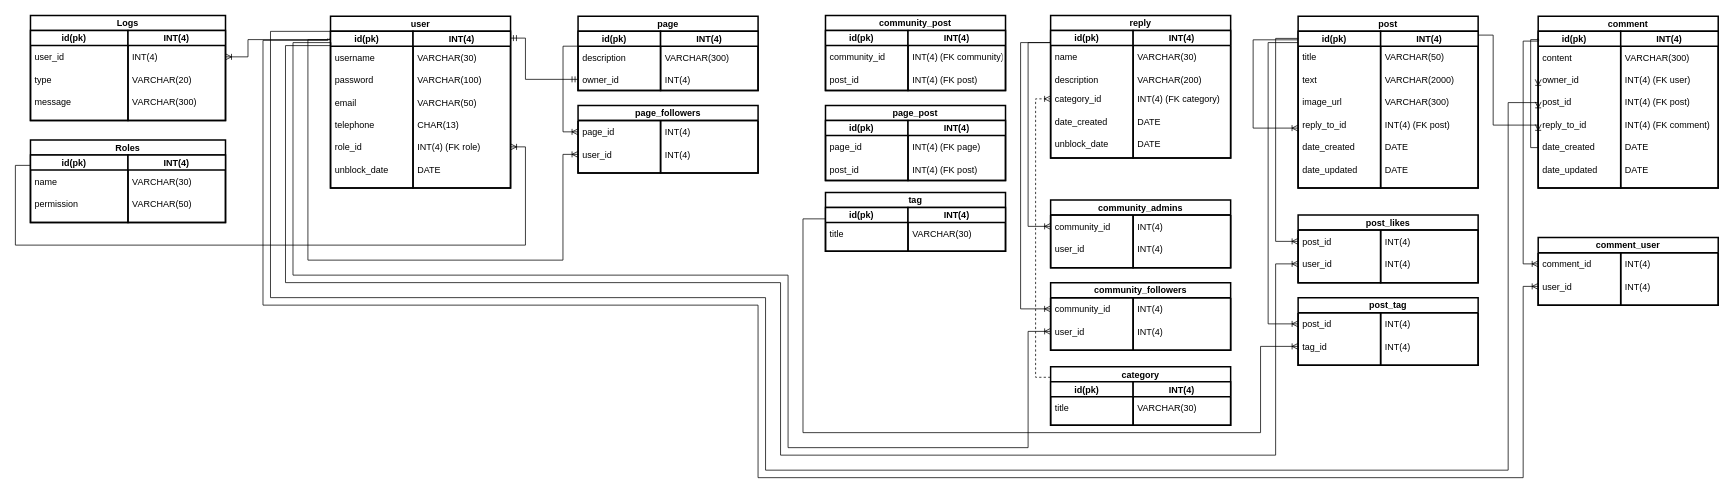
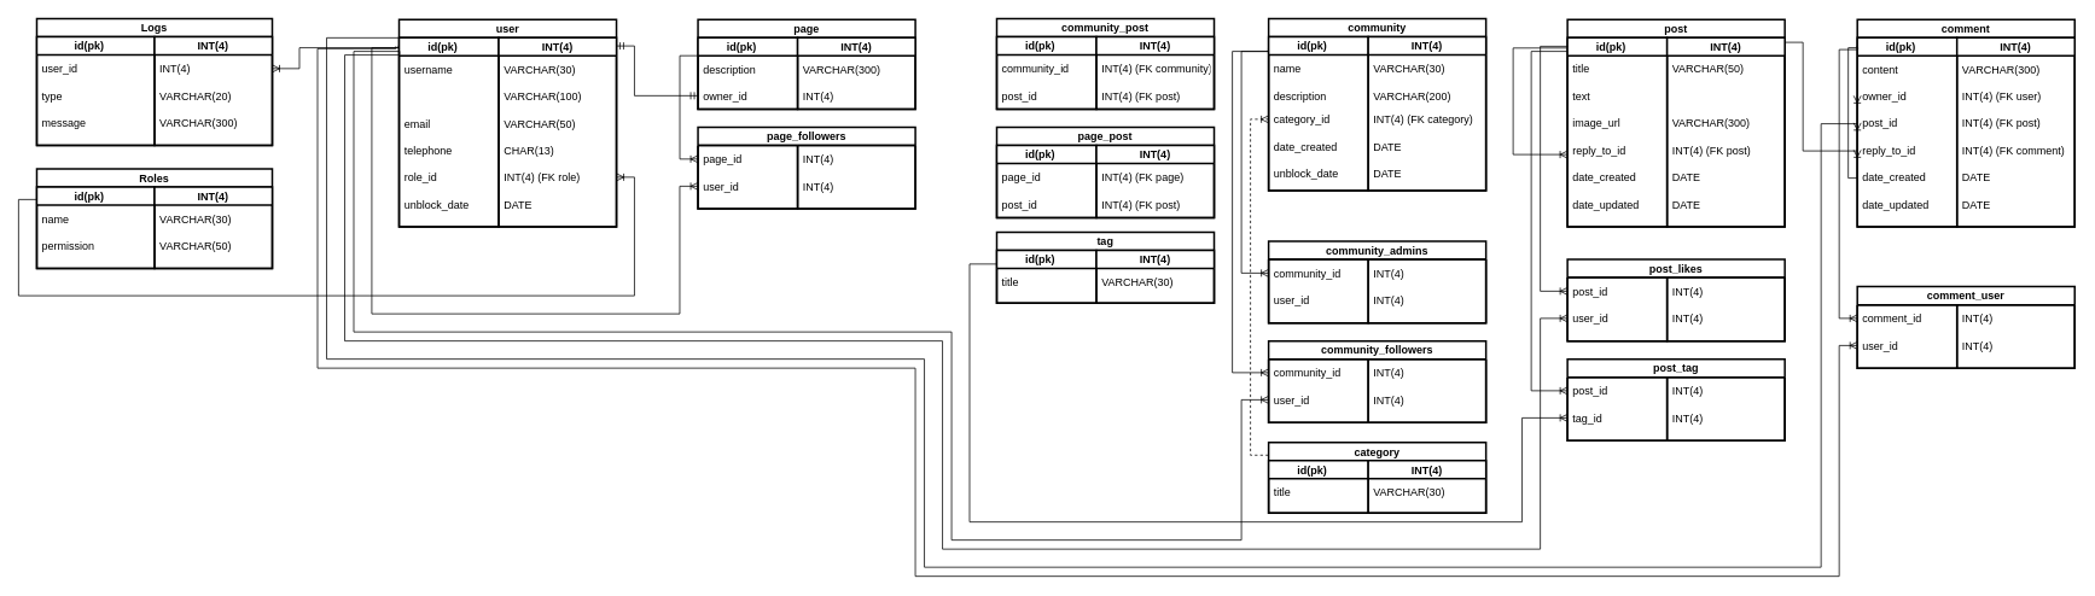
- <mxCell id="47" value="reply" style="swimlane;childLayout=stackLayout;resizeParent=1;resizeParentMax=0;startSize=20;rounded=0;glass=0;strokeWidth=2;" parent="1" vertex="1"><mxGeometry x="1400.13" y="20" width="240" height="190" as="geometry" /></mxCell>
+ <mxCell id="47" value="community" style="swimlane;childLayout=stackLayout;resizeParent=1;resizeParentMax=0;startSize=20;rounded=0;glass=0;strokeWidth=2;" parent="1" vertex="1"><mxGeometry x="1400.13" y="20" width="240" height="190" as="geometry" /></mxCell>
- <mxCell id="79" value="VARCHAR(2000)" style="text;strokeColor=none;fillColor=none;align=left;verticalAlign=middle;spacingLeft=4;spacingRight=4;overflow=hidden;points=[[0,0.5],[1,0.5]];portConstraint=eastwest;rotatable=0;rounded=0;glass=0;strokeWidth=2;" parent="78" vertex="1"><mxGeometry y="49" width="130" height="30" as="geometry" /></mxCell>
- <mxCell id="26" value="password" style="text;strokeColor=none;fillColor=none;align=left;verticalAlign=middle;spacingLeft=4;spacingRight=4;overflow=hidden;points=[[0,0.5],[1,0.5]];portConstraint=eastwest;rotatable=0;rounded=0;glass=0;strokeWidth=2;" parent="24" vertex="1"><mxGeometry x="-110" y="50" width="110" height="30" as="geometry" /></mxCell>
